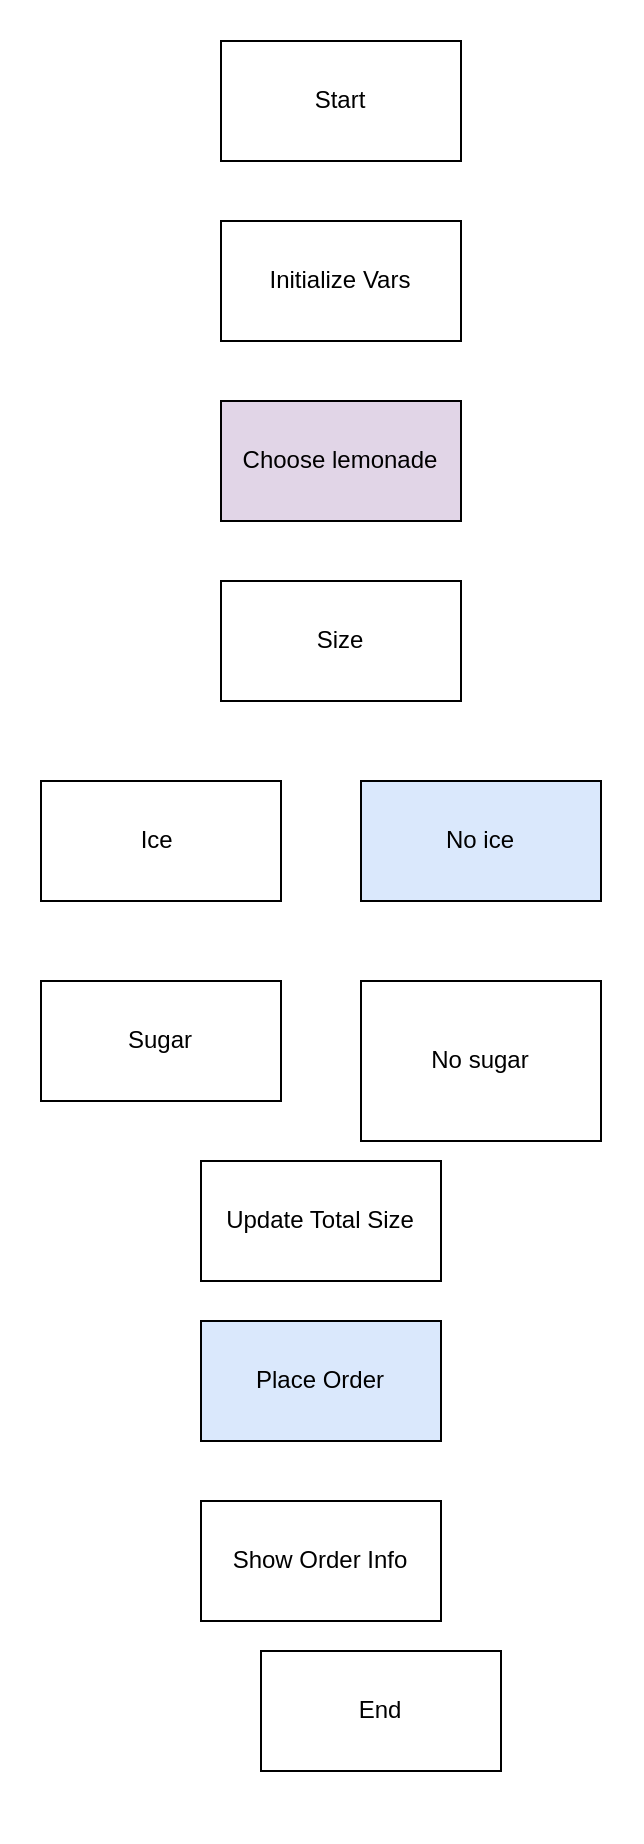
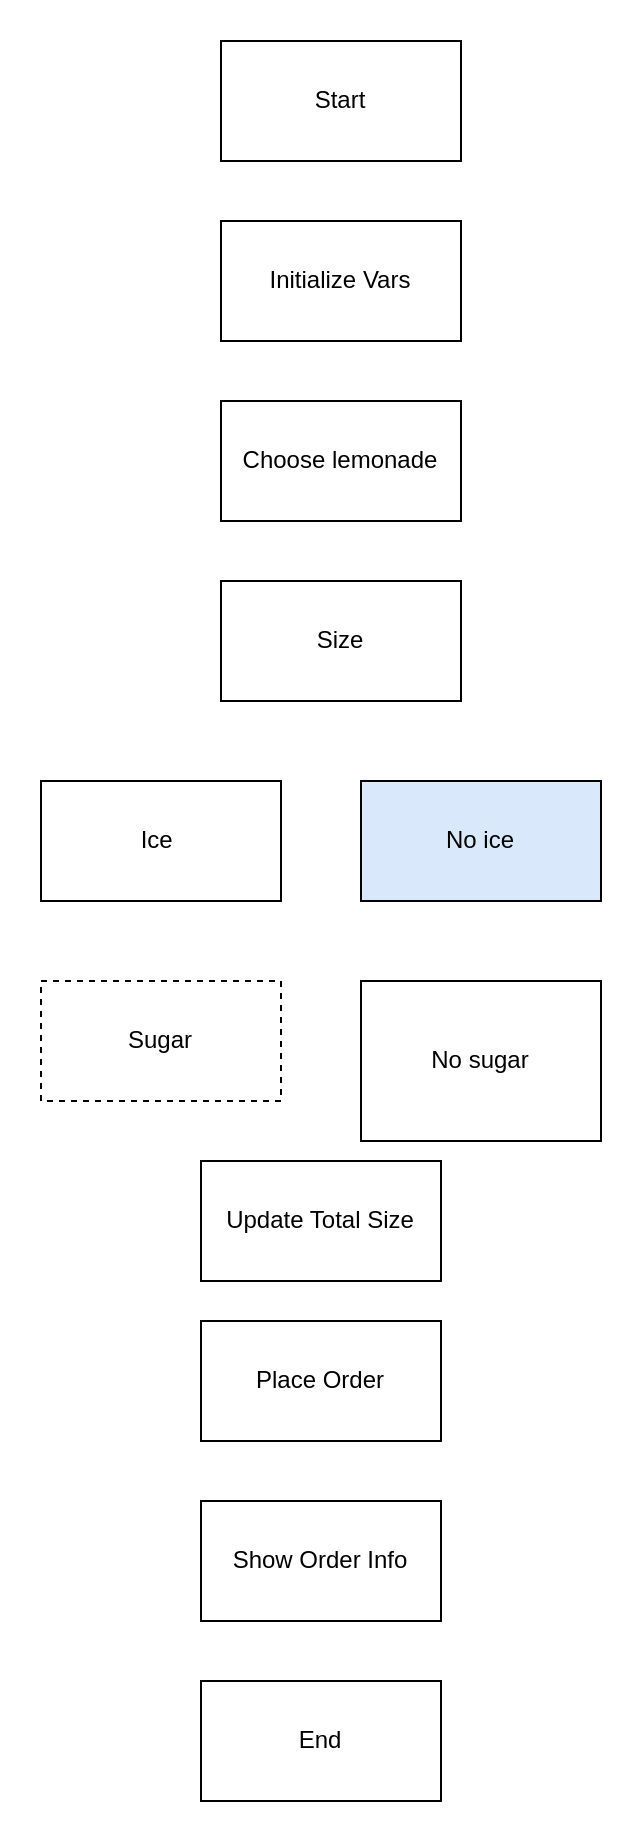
- <mxCell id="7" value="Choose lemonade" style="rounded=0;whiteSpace=wrap;html=1;fillColor=#e1d5e7;" vertex="1" parent="1"><mxGeometry x="110" y="200" width="120" height="60" as="geometry" /></mxCell>
+ <mxCell id="7" value="Choose lemonade" style="rounded=0;whiteSpace=wrap;html=1;" vertex="1" parent="1"><mxGeometry x="110" y="200" width="120" height="60" as="geometry" /></mxCell>
- <mxCell id="9" value="Sugar" style="rounded=0;whiteSpace=wrap;html=1;" vertex="1" parent="1"><mxGeometry x="20" y="490" width="120" height="60" as="geometry" /></mxCell>
+ <mxCell id="9" value="Sugar" style="rounded=0;whiteSpace=wrap;html=1;dashed=1;" vertex="1" parent="1"><mxGeometry x="20" y="490" width="120" height="60" as="geometry" /></mxCell>
- <mxCell id="10" value="Place Order" style="rounded=0;whiteSpace=wrap;html=1;fillColor=#dae8fc;" vertex="1" parent="1"><mxGeometry x="100" y="660" width="120" height="60" as="geometry" /></mxCell>
+ <mxCell id="10" value="Place Order" style="rounded=0;whiteSpace=wrap;html=1;" vertex="1" parent="1"><mxGeometry x="100" y="660" width="120" height="60" as="geometry" /></mxCell>
- <mxCell id="13" value="End" style="rounded=0;whiteSpace=wrap;html=1;" vertex="1" parent="1"><mxGeometry x="130" y="825" width="120" height="60" as="geometry" /></mxCell>
+ <mxCell id="13" value="End" style="rounded=0;whiteSpace=wrap;html=1;" vertex="1" parent="1"><mxGeometry x="100" y="840" width="120" height="60" as="geometry" /></mxCell>
